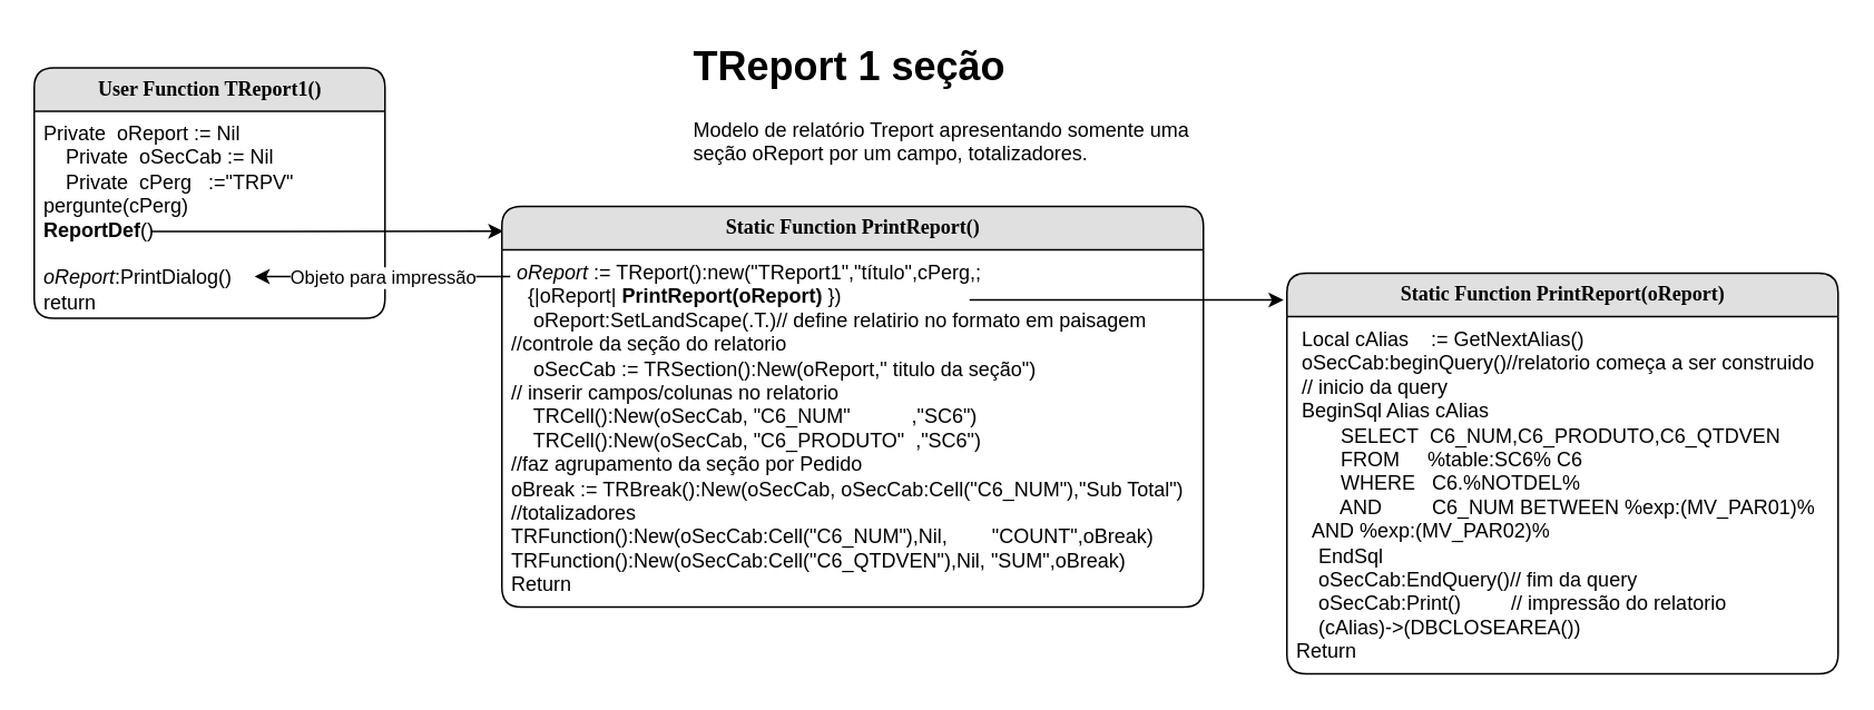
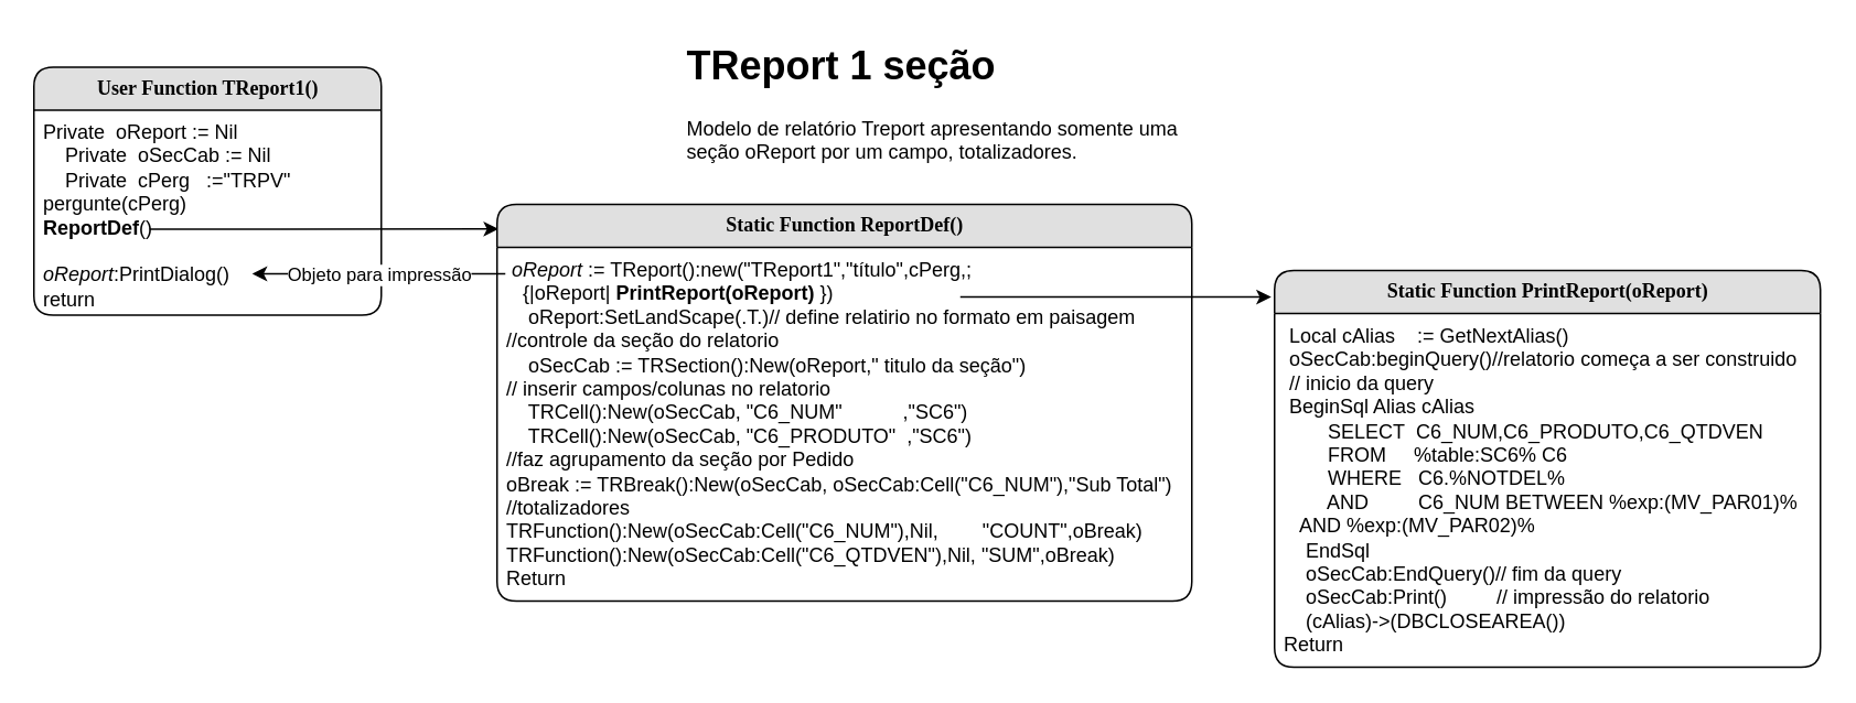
- <mxCell id="5" value="&lt;b&gt;Static Function PrintReport()&lt;/b&gt;" style="swimlane;html=1;fontStyle=0;childLayout=stackLayout;horizontal=1;startSize=26;fillColor=#e0e0e0;horizontalStack=0;resizeParent=1;resizeLast=0;collapsible=1;marginBottom=0;swimlaneFillColor=#ffffff;align=center;rounded=1;shadow=0;comic=0;labelBackgroundColor=none;strokeWidth=1;fontFamily=Verdana;fontSize=12" parent="1" vertex="1"><mxGeometry x="300" y="123" width="420" height="240" as="geometry" /></mxCell>
+ <mxCell id="5" value="&lt;b&gt;Static Function ReportDef()&lt;/b&gt;" style="swimlane;html=1;fontStyle=0;childLayout=stackLayout;horizontal=1;startSize=26;fillColor=#e0e0e0;horizontalStack=0;resizeParent=1;resizeLast=0;collapsible=1;marginBottom=0;swimlaneFillColor=#ffffff;align=center;rounded=1;shadow=0;comic=0;labelBackgroundColor=none;strokeWidth=1;fontFamily=Verdana;fontSize=12" parent="1" vertex="1"><mxGeometry x="300" y="123" width="420" height="240" as="geometry" /></mxCell>
